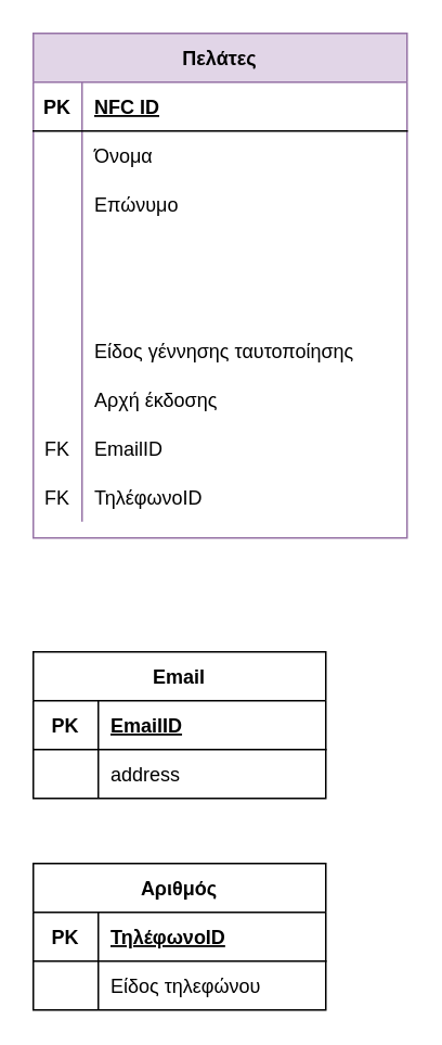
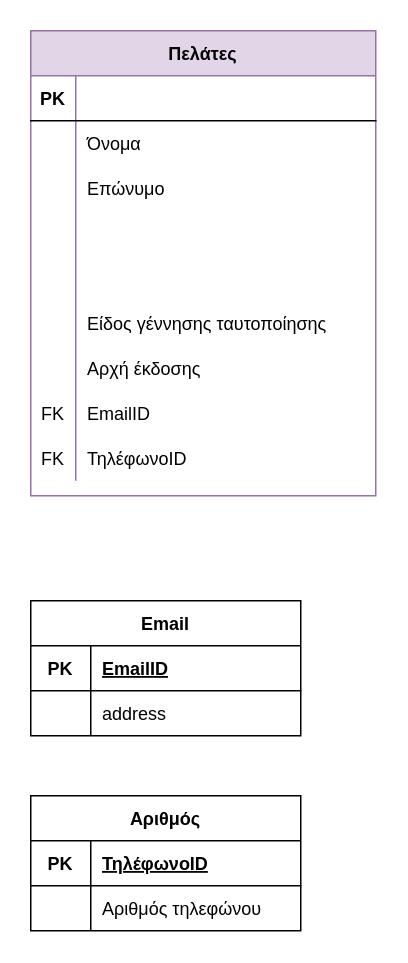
- <mxCell id="5" value="NFC ID" style="shape=partialRectangle;connectable=0;fillColor=none;top=0;left=0;bottom=0;right=0;align=left;spacingLeft=6;fontStyle=5;overflow=hidden;" vertex="1" parent="3"><mxGeometry x="30" width="200" height="30" as="geometry" /></mxCell>
- <mxCell id="41" value="Είδος τηλεφώνου" style="shape=partialRectangle;connectable=0;fillColor=none;top=0;left=0;bottom=0;right=0;align=left;spacingLeft=6;overflow=hidden;" vertex="1" parent="39"><mxGeometry x="40.0" width="140.0" height="30" as="geometry" /></mxCell>
+ <mxCell id="41" value="Αριθμός τηλεφώνου" style="shape=partialRectangle;connectable=0;fillColor=none;top=0;left=0;bottom=0;right=0;align=left;spacingLeft=6;overflow=hidden;" vertex="1" parent="39"><mxGeometry x="40.0" width="140.0" height="30" as="geometry" /></mxCell>
